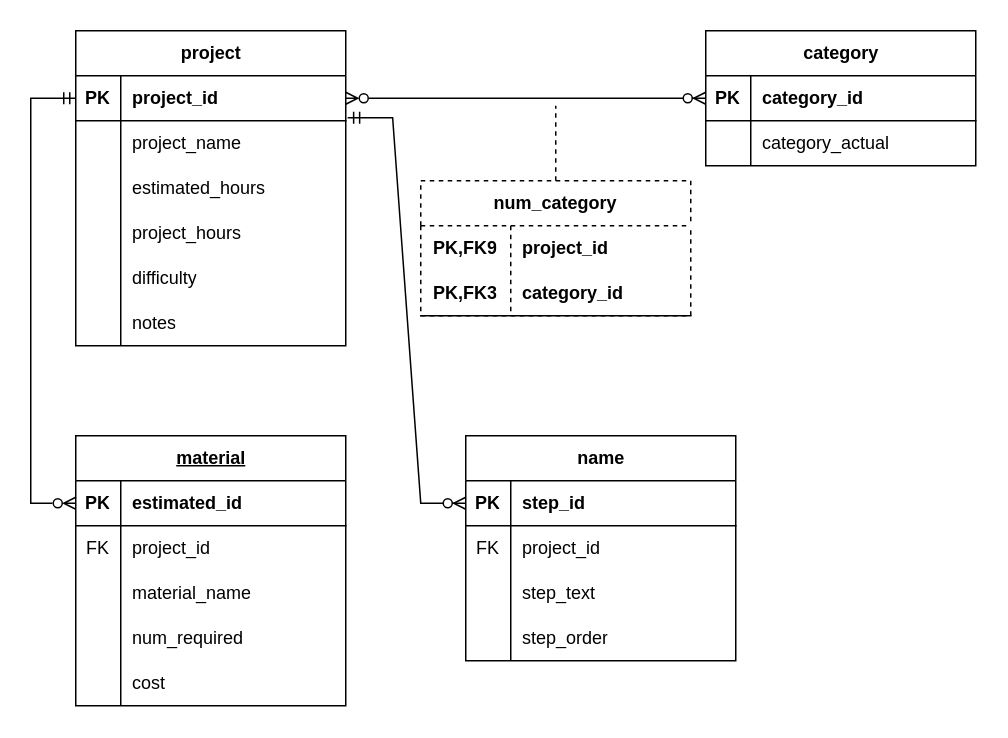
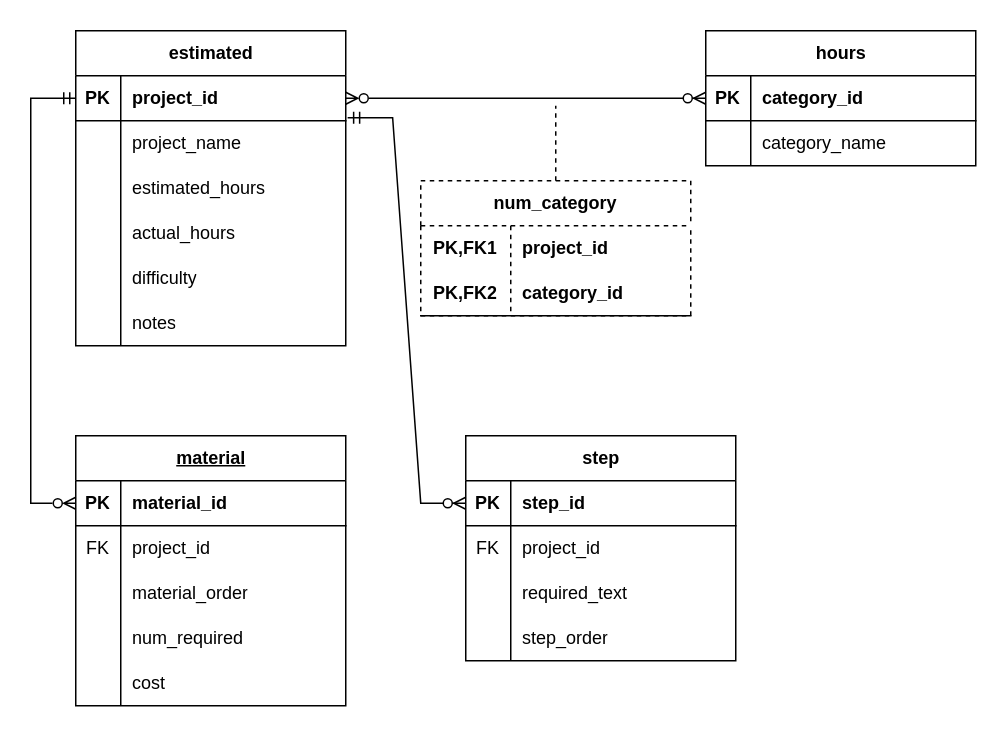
- <mxCell id="2" value="project" style="shape=table;startSize=30;container=1;collapsible=1;childLayout=tableLayout;fixedRows=1;rowLines=0;fontStyle=1;align=center;resizeLast=1;html=1;" vertex="1" parent="1"><mxGeometry x="50" y="20" width="180" height="210" as="geometry" /></mxCell>
+ <mxCell id="2" value="estimated" style="shape=table;startSize=30;container=1;collapsible=1;childLayout=tableLayout;fixedRows=1;rowLines=0;fontStyle=1;align=center;resizeLast=1;html=1;" vertex="1" parent="1"><mxGeometry x="50" y="20" width="180" height="210" as="geometry" /></mxCell>
- <mxCell id="28" value="category" style="shape=table;startSize=30;container=1;collapsible=1;childLayout=tableLayout;fixedRows=1;rowLines=0;fontStyle=1;align=center;resizeLast=1;html=1;" vertex="1" parent="1"><mxGeometry x="470" y="20" width="180" height="90" as="geometry" /></mxCell>
+ <mxCell id="28" value="hours" style="shape=table;startSize=30;container=1;collapsible=1;childLayout=tableLayout;fixedRows=1;rowLines=0;fontStyle=1;align=center;resizeLast=1;html=1;" vertex="1" parent="1"><mxGeometry x="470" y="20" width="180" height="90" as="geometry" /></mxCell>
- <mxCell id="34" value="category_actual" style="shape=partialRectangle;connectable=0;fillColor=none;top=0;left=0;bottom=0;right=0;align=left;spacingLeft=6;overflow=hidden;whiteSpace=wrap;html=1;" vertex="1" parent="32"><mxGeometry x="30" width="150" height="30" as="geometry"><mxRectangle width="150" height="30" as="alternateBounds" /></mxGeometry></mxCell>
+ <mxCell id="34" value="category_name" style="shape=partialRectangle;connectable=0;fillColor=none;top=0;left=0;bottom=0;right=0;align=left;spacingLeft=6;overflow=hidden;whiteSpace=wrap;html=1;" vertex="1" parent="32"><mxGeometry x="30" width="150" height="30" as="geometry"><mxRectangle width="150" height="30" as="alternateBounds" /></mxGeometry></mxCell>
- <mxCell id="14" value="project_hours" style="shape=partialRectangle;connectable=0;fillColor=none;top=0;left=0;bottom=0;right=0;align=left;spacingLeft=6;overflow=hidden;whiteSpace=wrap;html=1;" vertex="1" parent="12"><mxGeometry x="30" width="150" height="30" as="geometry"><mxRectangle width="150" height="30" as="alternateBounds" /></mxGeometry></mxCell>
+ <mxCell id="14" value="actual_hours" style="shape=partialRectangle;connectable=0;fillColor=none;top=0;left=0;bottom=0;right=0;align=left;spacingLeft=6;overflow=hidden;whiteSpace=wrap;html=1;" vertex="1" parent="12"><mxGeometry x="30" width="150" height="30" as="geometry"><mxRectangle width="150" height="30" as="alternateBounds" /></mxGeometry></mxCell>
- <mxCell id="23" value="PK,FK9" style="shape=partialRectangle;connectable=0;fillColor=none;top=0;left=0;bottom=0;right=0;fontStyle=1;overflow=hidden;html=1;whiteSpace=wrap;" vertex="1" parent="22"><mxGeometry width="60" height="30" as="geometry"><mxRectangle width="60" height="30" as="alternateBounds" /></mxGeometry></mxCell>
+ <mxCell id="23" value="PK,FK1" style="shape=partialRectangle;connectable=0;fillColor=none;top=0;left=0;bottom=0;right=0;fontStyle=1;overflow=hidden;html=1;whiteSpace=wrap;" vertex="1" parent="22"><mxGeometry width="60" height="30" as="geometry"><mxRectangle width="60" height="30" as="alternateBounds" /></mxGeometry></mxCell>
- <mxCell id="26" value="PK,FK3" style="shape=partialRectangle;connectable=0;fillColor=none;top=0;left=0;bottom=0;right=0;fontStyle=1;overflow=hidden;html=1;whiteSpace=wrap;" vertex="1" parent="25"><mxGeometry width="60" height="30" as="geometry"><mxRectangle width="60" height="30" as="alternateBounds" /></mxGeometry></mxCell>
+ <mxCell id="26" value="PK,FK2" style="shape=partialRectangle;connectable=0;fillColor=none;top=0;left=0;bottom=0;right=0;fontStyle=1;overflow=hidden;html=1;whiteSpace=wrap;" vertex="1" parent="25"><mxGeometry width="60" height="30" as="geometry"><mxRectangle width="60" height="30" as="alternateBounds" /></mxGeometry></mxCell>
- <mxCell id="35" value="name" style="shape=table;startSize=30;container=1;collapsible=1;childLayout=tableLayout;fixedRows=1;rowLines=0;fontStyle=1;align=center;resizeLast=1;html=1;" vertex="1" parent="1"><mxGeometry x="310" y="290" width="180" height="150" as="geometry" /></mxCell>
+ <mxCell id="35" value="step" style="shape=table;startSize=30;container=1;collapsible=1;childLayout=tableLayout;fixedRows=1;rowLines=0;fontStyle=1;align=center;resizeLast=1;html=1;" vertex="1" parent="1"><mxGeometry x="310" y="290" width="180" height="150" as="geometry" /></mxCell>
- <mxCell id="51" value="estimated_id" style="shape=partialRectangle;connectable=0;fillColor=none;top=0;left=0;bottom=0;right=0;align=left;spacingLeft=6;fontStyle=1;overflow=hidden;whiteSpace=wrap;html=1;" vertex="1" parent="49"><mxGeometry x="30" width="150" height="30" as="geometry"><mxRectangle width="150" height="30" as="alternateBounds" /></mxGeometry></mxCell>
+ <mxCell id="51" value="material_id" style="shape=partialRectangle;connectable=0;fillColor=none;top=0;left=0;bottom=0;right=0;align=left;spacingLeft=6;fontStyle=1;overflow=hidden;whiteSpace=wrap;html=1;" vertex="1" parent="49"><mxGeometry x="30" width="150" height="30" as="geometry"><mxRectangle width="150" height="30" as="alternateBounds" /></mxGeometry></mxCell>
- <mxCell id="57" value="material_name" style="shape=partialRectangle;connectable=0;fillColor=none;top=0;left=0;bottom=0;right=0;align=left;spacingLeft=6;overflow=hidden;whiteSpace=wrap;html=1;" vertex="1" parent="55"><mxGeometry x="30" width="150" height="30" as="geometry"><mxRectangle width="150" height="30" as="alternateBounds" /></mxGeometry></mxCell>
+ <mxCell id="57" value="material_order" style="shape=partialRectangle;connectable=0;fillColor=none;top=0;left=0;bottom=0;right=0;align=left;spacingLeft=6;overflow=hidden;whiteSpace=wrap;html=1;" vertex="1" parent="55"><mxGeometry x="30" width="150" height="30" as="geometry"><mxRectangle width="150" height="30" as="alternateBounds" /></mxGeometry></mxCell>
- <mxCell id="44" value="step_text" style="shape=partialRectangle;connectable=0;fillColor=none;top=0;left=0;bottom=0;right=0;align=left;spacingLeft=6;overflow=hidden;whiteSpace=wrap;html=1;" vertex="1" parent="42"><mxGeometry x="30" width="150" height="30" as="geometry"><mxRectangle width="150" height="30" as="alternateBounds" /></mxGeometry></mxCell>
+ <mxCell id="44" value="required_text" style="shape=partialRectangle;connectable=0;fillColor=none;top=0;left=0;bottom=0;right=0;align=left;spacingLeft=6;overflow=hidden;whiteSpace=wrap;html=1;" vertex="1" parent="42"><mxGeometry x="30" width="150" height="30" as="geometry"><mxRectangle width="150" height="30" as="alternateBounds" /></mxGeometry></mxCell>
